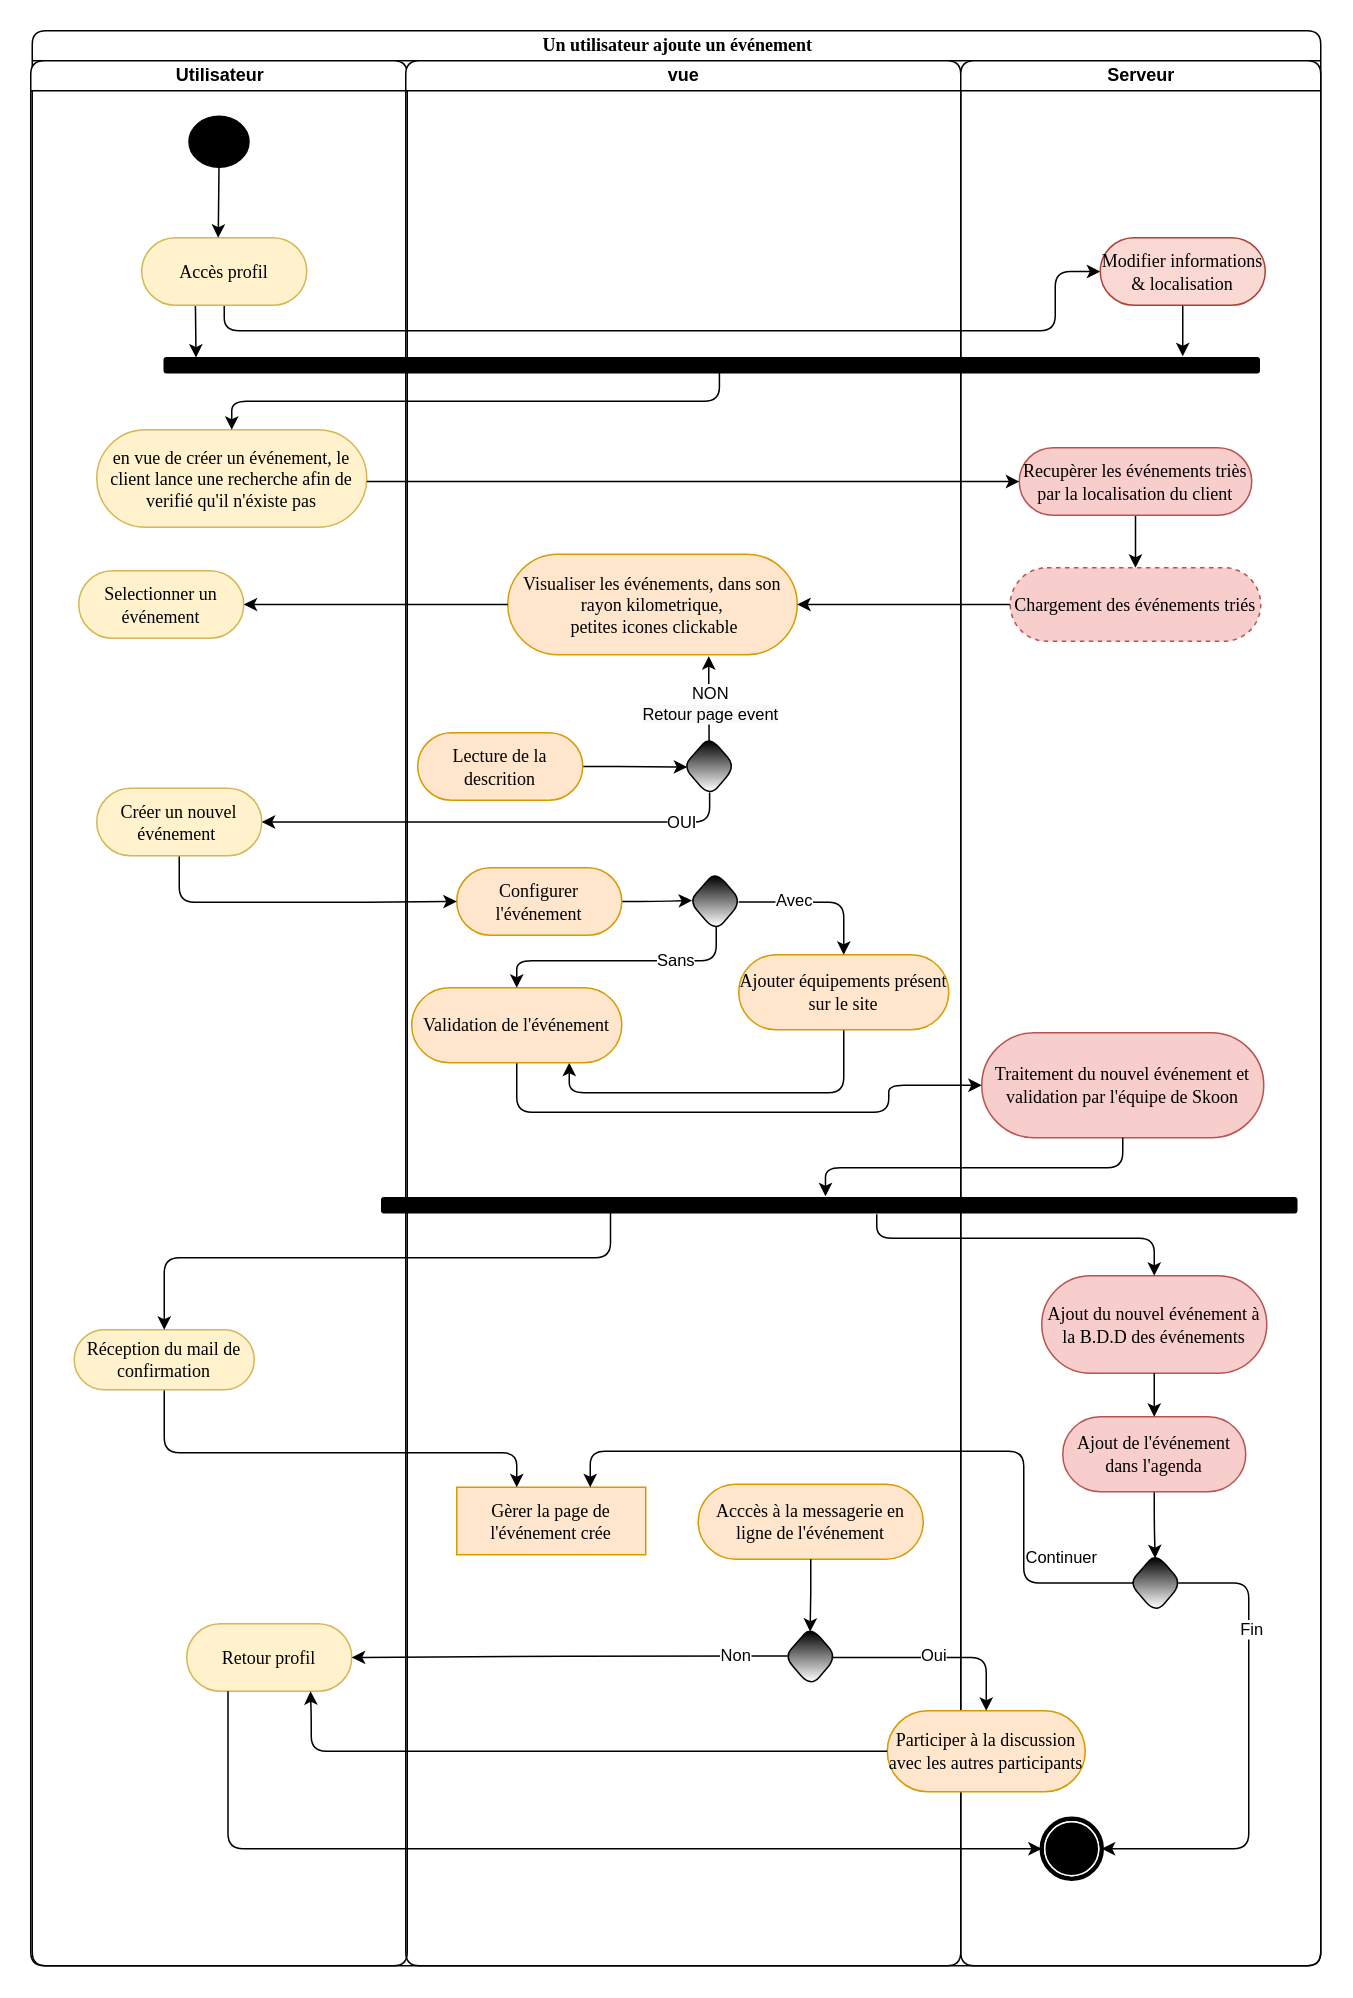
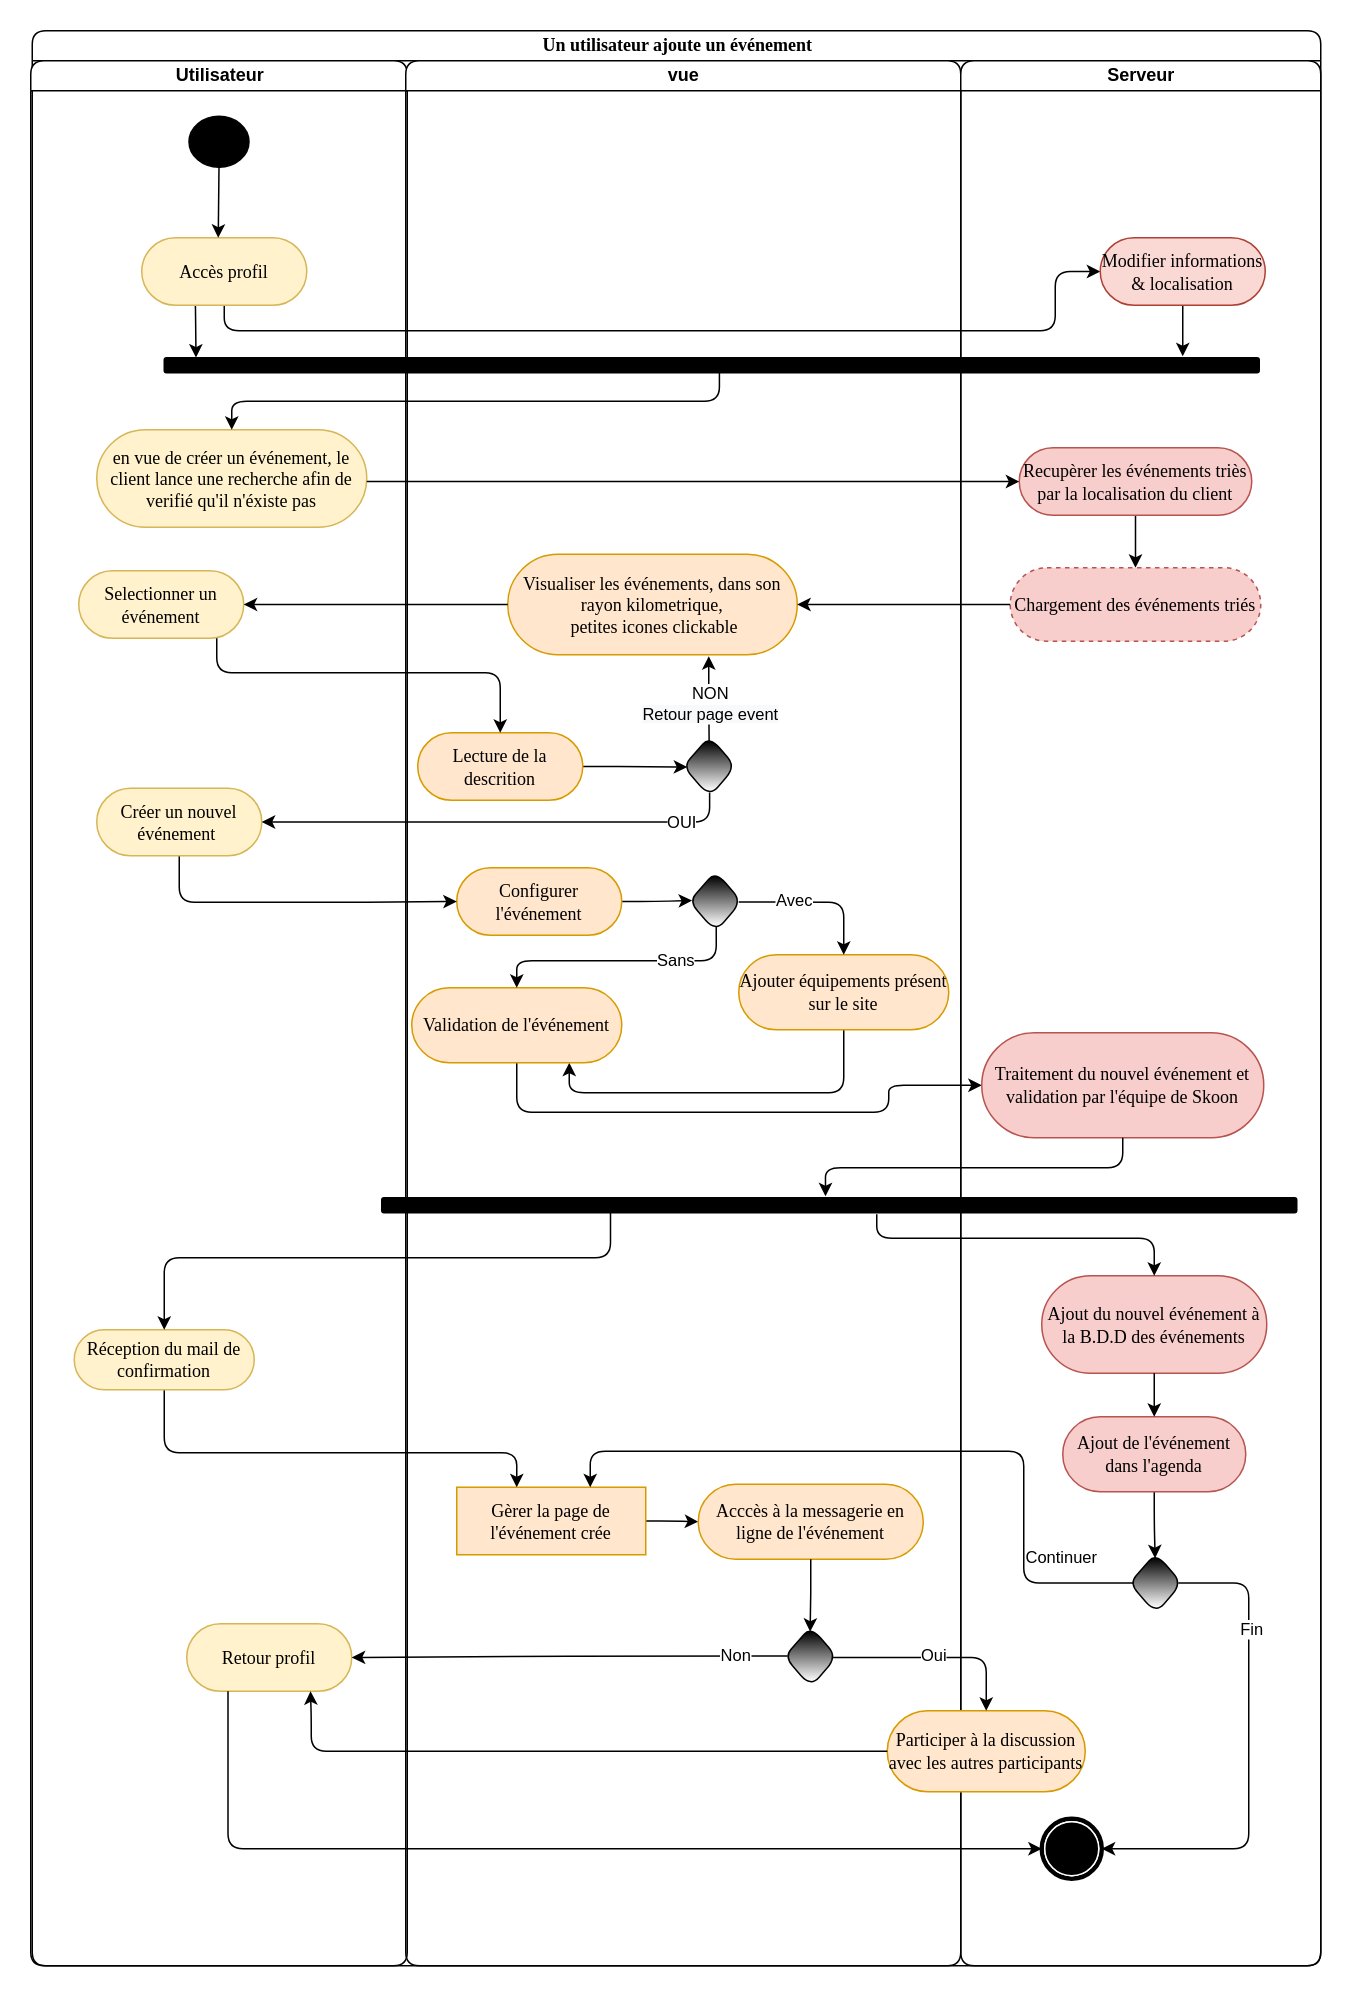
+ <mxCell id="45" style="edgeStyle=orthogonalEdgeStyle;orthogonalLoop=1;jettySize=auto;html=1;entryX=0.5;entryY=0;entryDx=0;entryDy=0;" parent="3" source="44" target="10" edge="1"><mxGeometry relative="1" as="geometry"><mxPoint x="114" y="458" as="targetPoint" /><Array as="points"><mxPoint x="124" y="408" /><mxPoint x="313" y="408" /></Array></mxGeometry></mxCell>
+ <mxCell id="11" style="edgeStyle=orthogonalEdgeStyle;orthogonalLoop=1;jettySize=auto;html=1;" parent="4" source="12" target="19" edge="1"><mxGeometry relative="1" as="geometry" /></mxCell>
